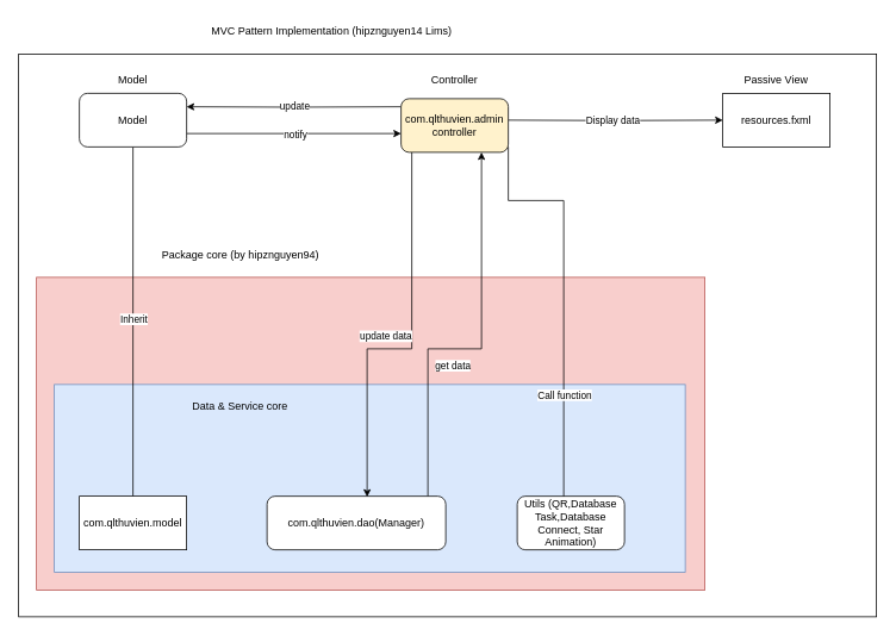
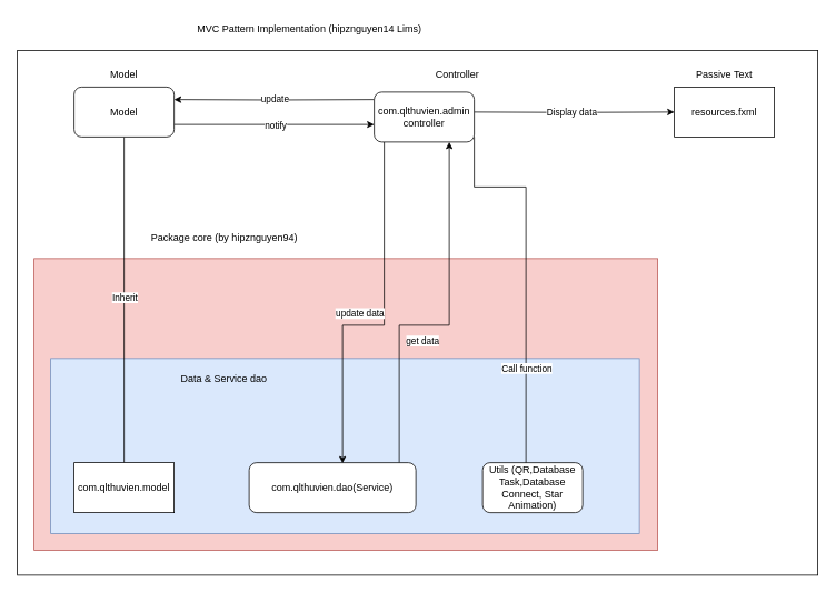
- <mxCell id="15" value="Controller" style="text;html=1;align=center;verticalAlign=middle;whiteSpace=wrap;rounded=0;" parent="1" vertex="1"><mxGeometry x="478" y="74" width="60" height="30" as="geometry" /></mxCell>
+ <mxCell id="15" value="Controller" style="text;html=1;align=center;verticalAlign=middle;whiteSpace=wrap;rounded=0;" parent="1" vertex="1"><mxGeometry x="518" y="74" width="60" height="30" as="geometry" /></mxCell>
- <mxCell id="16" value="Passive View" style="text;html=1;align=center;verticalAlign=middle;whiteSpace=wrap;rounded=0;" parent="1" vertex="1"><mxGeometry x="818" y="74" width="100" height="30" as="geometry" /></mxCell>
+ <mxCell id="16" value="Passive Text" style="text;html=1;align=center;verticalAlign=middle;whiteSpace=wrap;rounded=0;" parent="1" vertex="1"><mxGeometry x="818" y="74" width="100" height="30" as="geometry" /></mxCell>
- <mxCell id="22" value="com.qlthuvien.admin&lt;br&gt;controller" style="rounded=1;whiteSpace=wrap;html=1;fillColor=#fff2cc;" parent="1" vertex="1"><mxGeometry x="448" y="110" width="120" height="60" as="geometry" /></mxCell>
+ <mxCell id="22" value="com.qlthuvien.admin&lt;br&gt;controller" style="rounded=1;whiteSpace=wrap;html=1;" parent="1" vertex="1"><mxGeometry x="448" y="110" width="120" height="60" as="geometry" /></mxCell>
- <mxCell id="26" value="Data &amp;amp; Service core" style="text;html=1;align=center;verticalAlign=middle;whiteSpace=wrap;rounded=0;" parent="1" vertex="1"><mxGeometry x="208" y="440" width="120" height="30" as="geometry" /></mxCell>
+ <mxCell id="26" value="Data &amp;amp; Service dao" style="text;html=1;align=center;verticalAlign=middle;whiteSpace=wrap;rounded=0;" parent="1" vertex="1"><mxGeometry x="208" y="440" width="120" height="30" as="geometry" /></mxCell>
- <mxCell id="19" value="com.qlthuvien.dao(Manager)" style="rounded=1;whiteSpace=wrap;html=1;" parent="1" vertex="1"><mxGeometry x="298" y="555" width="200" height="60" as="geometry" /></mxCell>
+ <mxCell id="19" value="com.qlthuvien.dao(Service)" style="rounded=1;whiteSpace=wrap;html=1;" parent="1" vertex="1"><mxGeometry x="298" y="555" width="200" height="60" as="geometry" /></mxCell>
